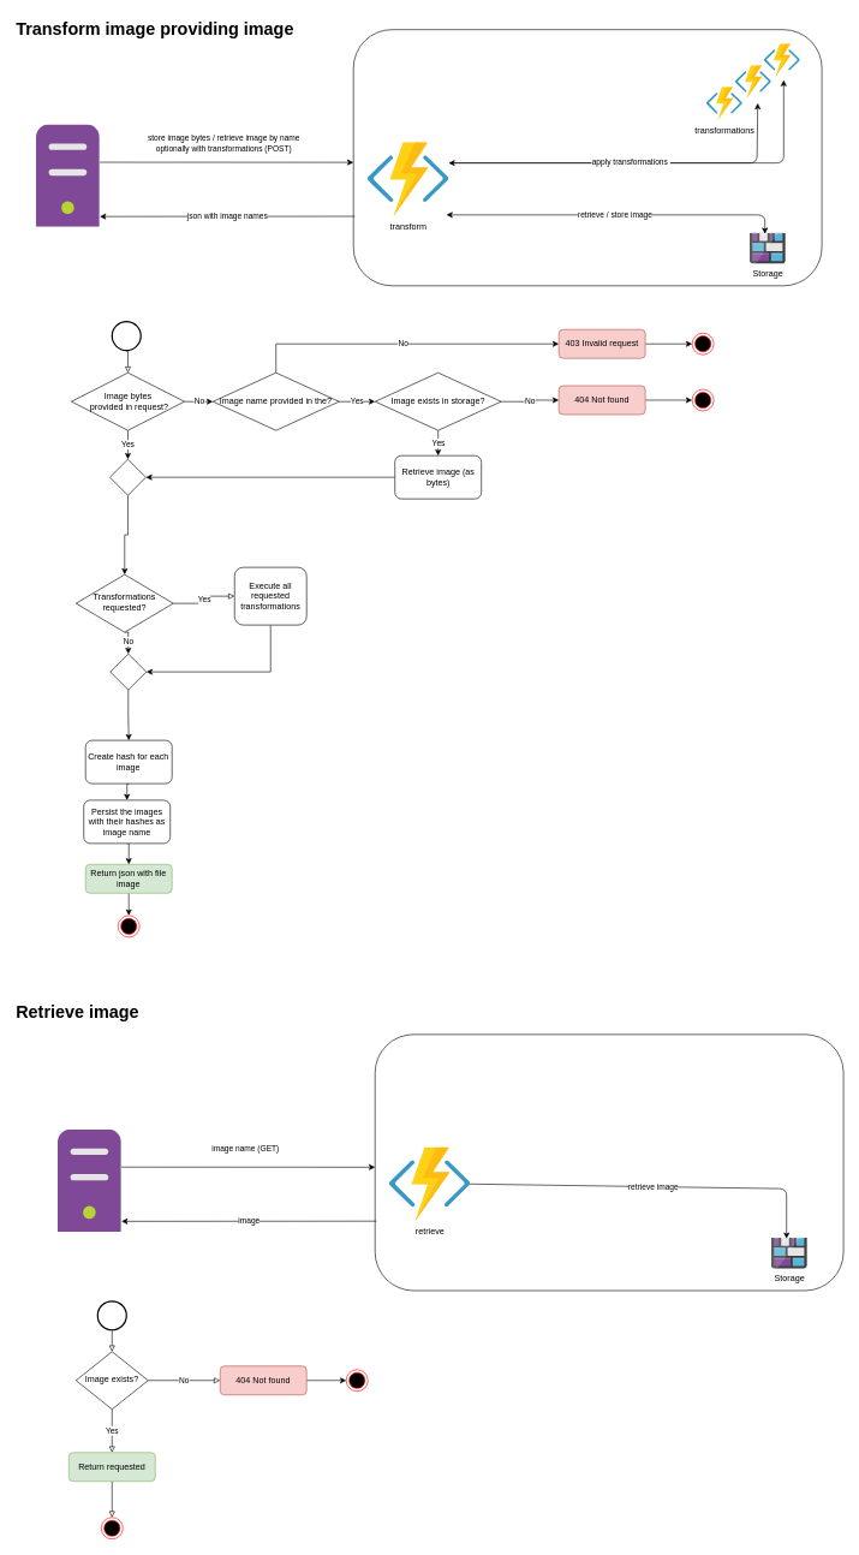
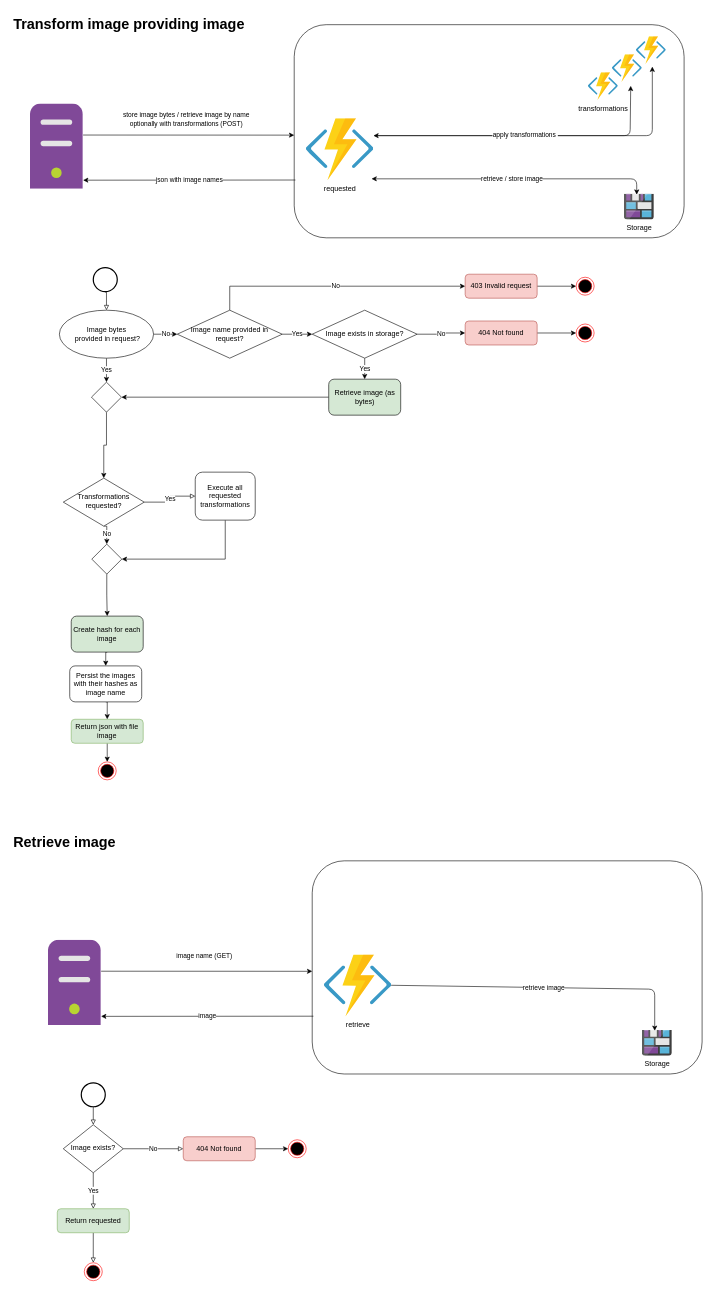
- <mxCell id="8" value="transform" style="aspect=fixed;html=1;points=[];align=center;image;fontSize=12;image=img/lib/mscae/Functions.svg;fontFamily=Helvetica;fontColor=#000000;strokeColor=#000000;fillColor=#ffffff;" parent="1" vertex="1"><mxGeometry x="510" y="196.55" width="112.45" height="103.45" as="geometry" /></mxCell>
+ <mxCell id="8" value="requested" style="aspect=fixed;html=1;points=[];align=center;image;fontSize=12;image=img/lib/mscae/Functions.svg;fontFamily=Helvetica;fontColor=#000000;strokeColor=#000000;fillColor=#ffffff;" parent="1" vertex="1"><mxGeometry x="510" y="196.55" width="112.45" height="103.45" as="geometry" /></mxCell>
- <mxCell id="50" value="Image bytes&lt;br&gt;&amp;nbsp;provided in request?" style="rhombus;whiteSpace=wrap;html=1;" vertex="1" parent="1"><mxGeometry x="98.5" y="516" width="157" height="80" as="geometry" /></mxCell>
+ <mxCell id="50" value="Image bytes&lt;br&gt;&amp;nbsp;provided in request?" style="ellipse;whiteSpace=wrap;html=1;" vertex="1" parent="1"><mxGeometry x="98.5" y="516" width="157" height="80" as="geometry" /></mxCell>
- <mxCell id="55" value="Image name provided in the?" style="rhombus;whiteSpace=wrap;html=1;" vertex="1" parent="1"><mxGeometry x="295" y="516" width="175" height="80" as="geometry" /></mxCell>
+ <mxCell id="55" value="Image name provided in request?" style="rhombus;whiteSpace=wrap;html=1;" vertex="1" parent="1"><mxGeometry x="295" y="516" width="175" height="80" as="geometry" /></mxCell>
- <mxCell id="52" value="Retrieve image (as bytes)" style="rounded=1;whiteSpace=wrap;html=1;" vertex="1" parent="1"><mxGeometry x="547.5" y="631" width="120" height="60" as="geometry" /></mxCell>
+ <mxCell id="52" value="Retrieve image (as bytes)" style="rounded=1;whiteSpace=wrap;html=1;fillColor=#d5e8d4;" vertex="1" parent="1"><mxGeometry x="547.5" y="631" width="120" height="60" as="geometry" /></mxCell>
- <mxCell id="26" value="Create hash for each image" style="rounded=1;whiteSpace=wrap;html=1;fontSize=12;glass=0;strokeWidth=1;shadow=0;" vertex="1" parent="1"><mxGeometry x="118.25" y="1026" width="120" height="60" as="geometry" /></mxCell>
+ <mxCell id="26" value="Create hash for each image" style="rounded=1;whiteSpace=wrap;html=1;fontSize=12;glass=0;strokeWidth=1;shadow=0;fillColor=#d5e8d4;" vertex="1" parent="1"><mxGeometry x="118.25" y="1026" width="120" height="60" as="geometry" /></mxCell>
